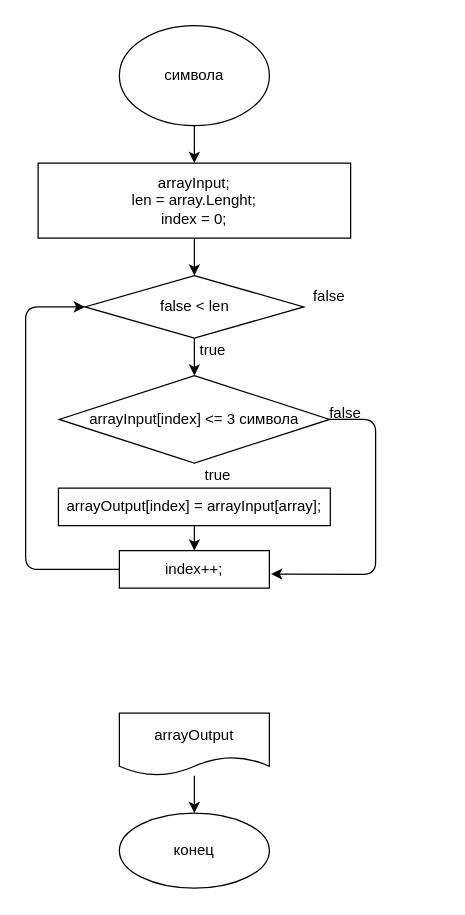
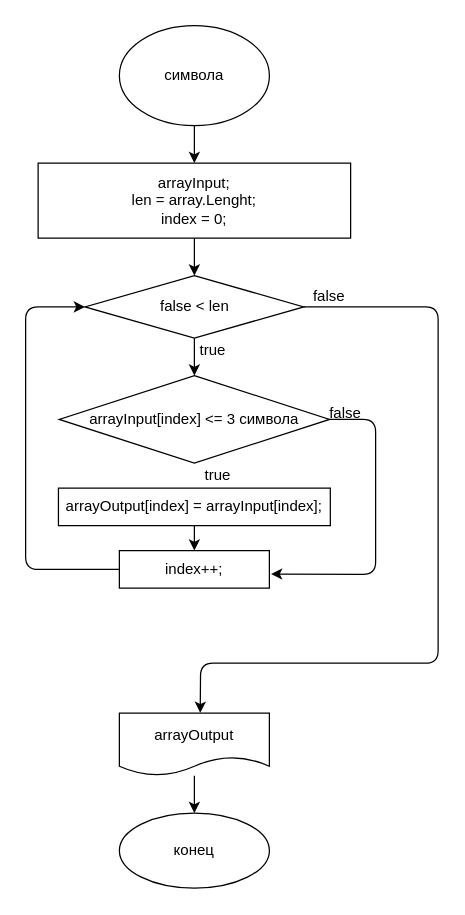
- <mxCell id="13" value="&lt;span&gt;arrayOutput[index] =&amp;nbsp;&lt;/span&gt;arrayInput[array];&lt;span&gt;&lt;br&gt;&lt;/span&gt;" style="whiteSpace=wrap;html=1;" parent="1" vertex="1"><mxGeometry x="46.25" y="390" width="217.5" height="30" as="geometry" /></mxCell>
+ <mxCell id="13" value="&lt;span&gt;arrayOutput[index] =&amp;nbsp;&lt;/span&gt;arrayInput[index];&lt;span&gt;&lt;br&gt;&lt;/span&gt;" style="whiteSpace=wrap;html=1;" parent="1" vertex="1"><mxGeometry x="46.25" y="390" width="217.5" height="30" as="geometry" /></mxCell>
+ <mxCell id="7" value="" style="edgeStyle=none;html=1;exitX=1;exitY=0.5;exitDx=0;exitDy=0;entryX=0.539;entryY=-0.004;entryDx=0;entryDy=0;entryPerimeter=0;" edge="1" parent="1" source="8" target="19"><mxGeometry relative="1" as="geometry"><Array as="points"><mxPoint x="350" y="245" /><mxPoint x="350" y="530" /><mxPoint x="220" y="530" /><mxPoint x="160" y="530" /></Array></mxGeometry></mxCell>
